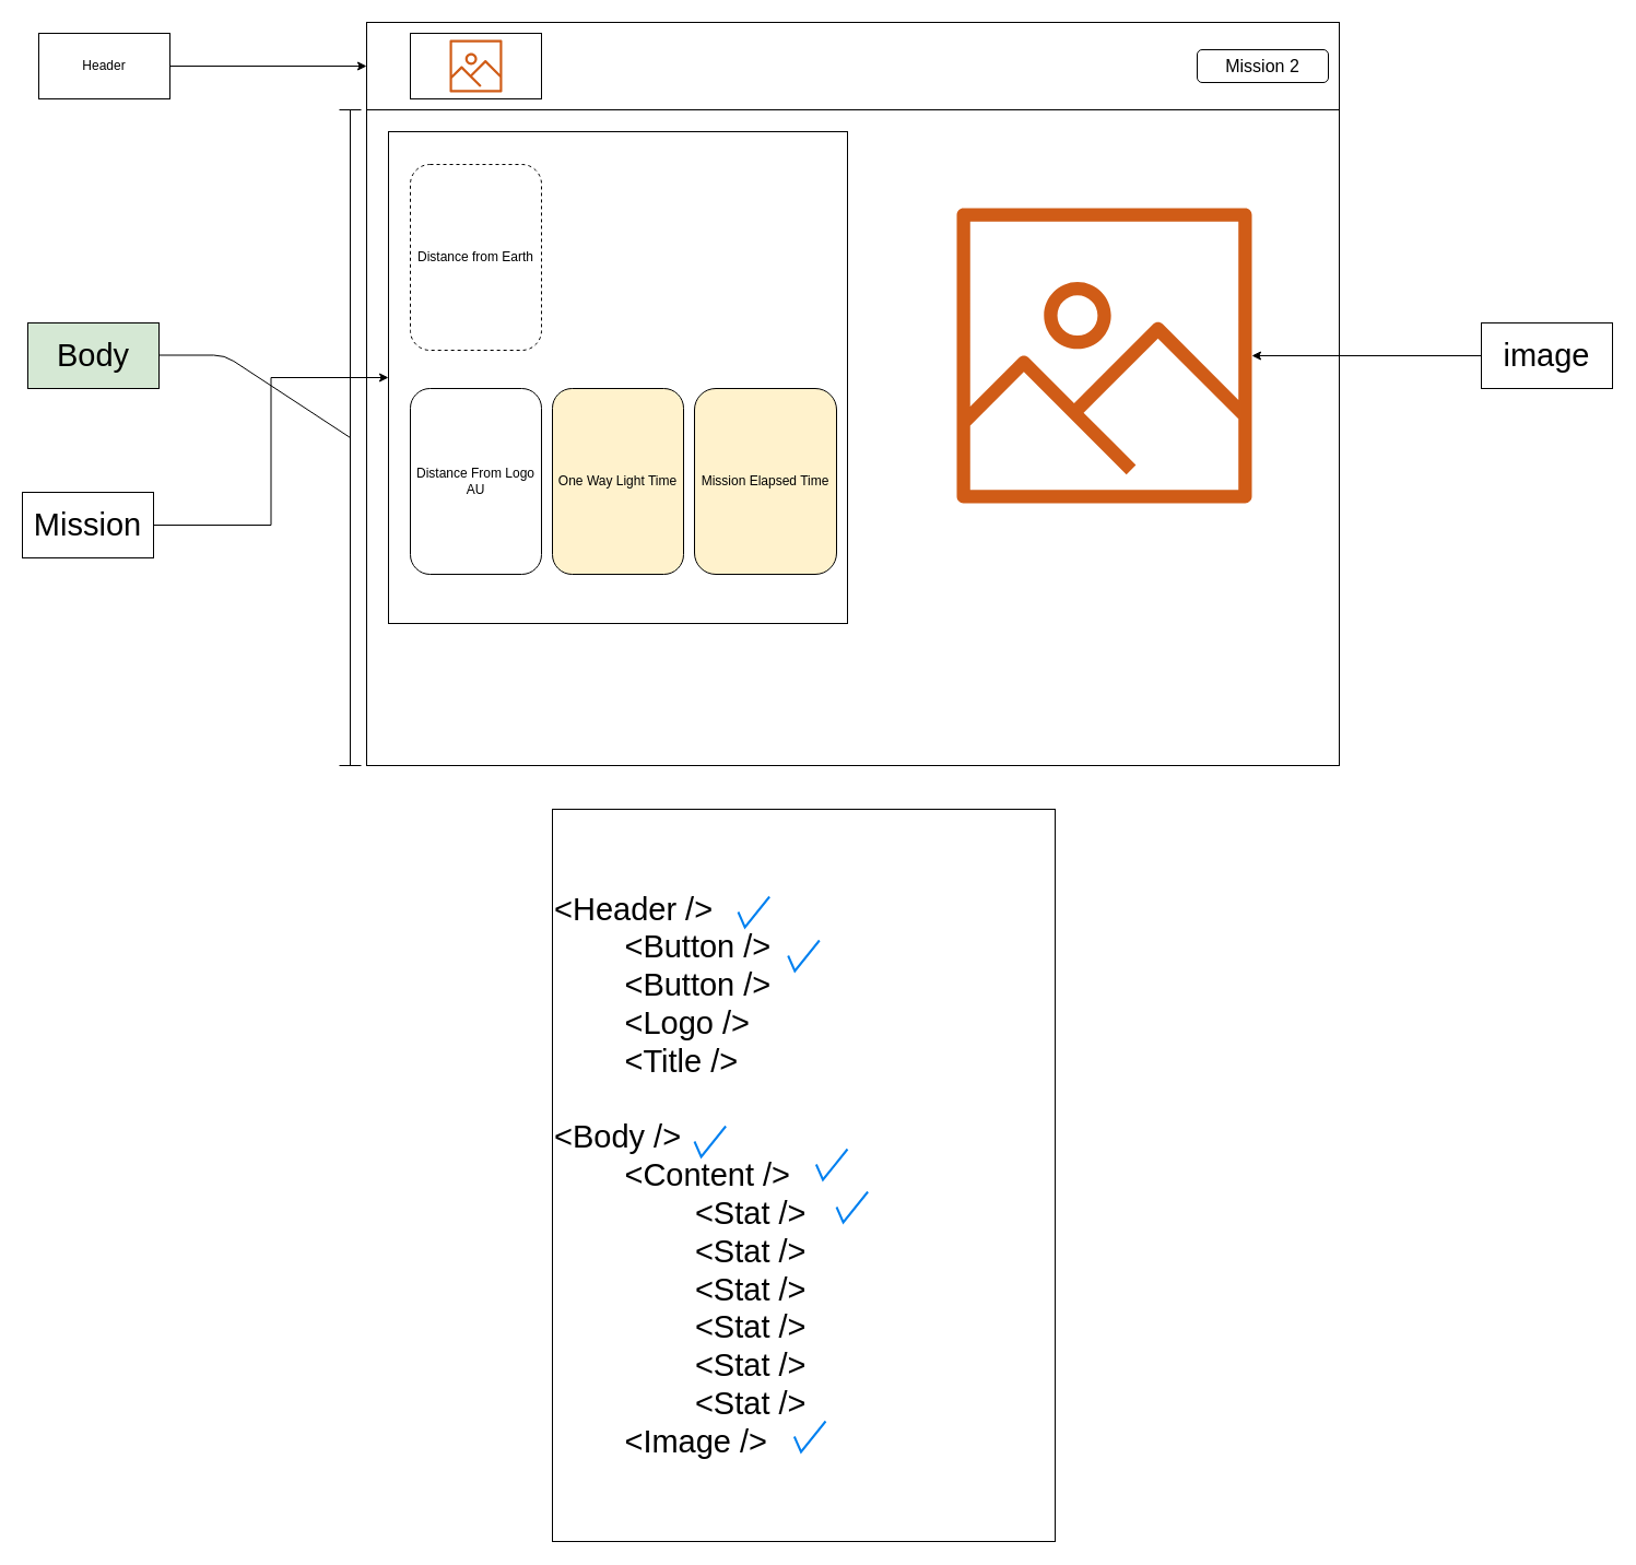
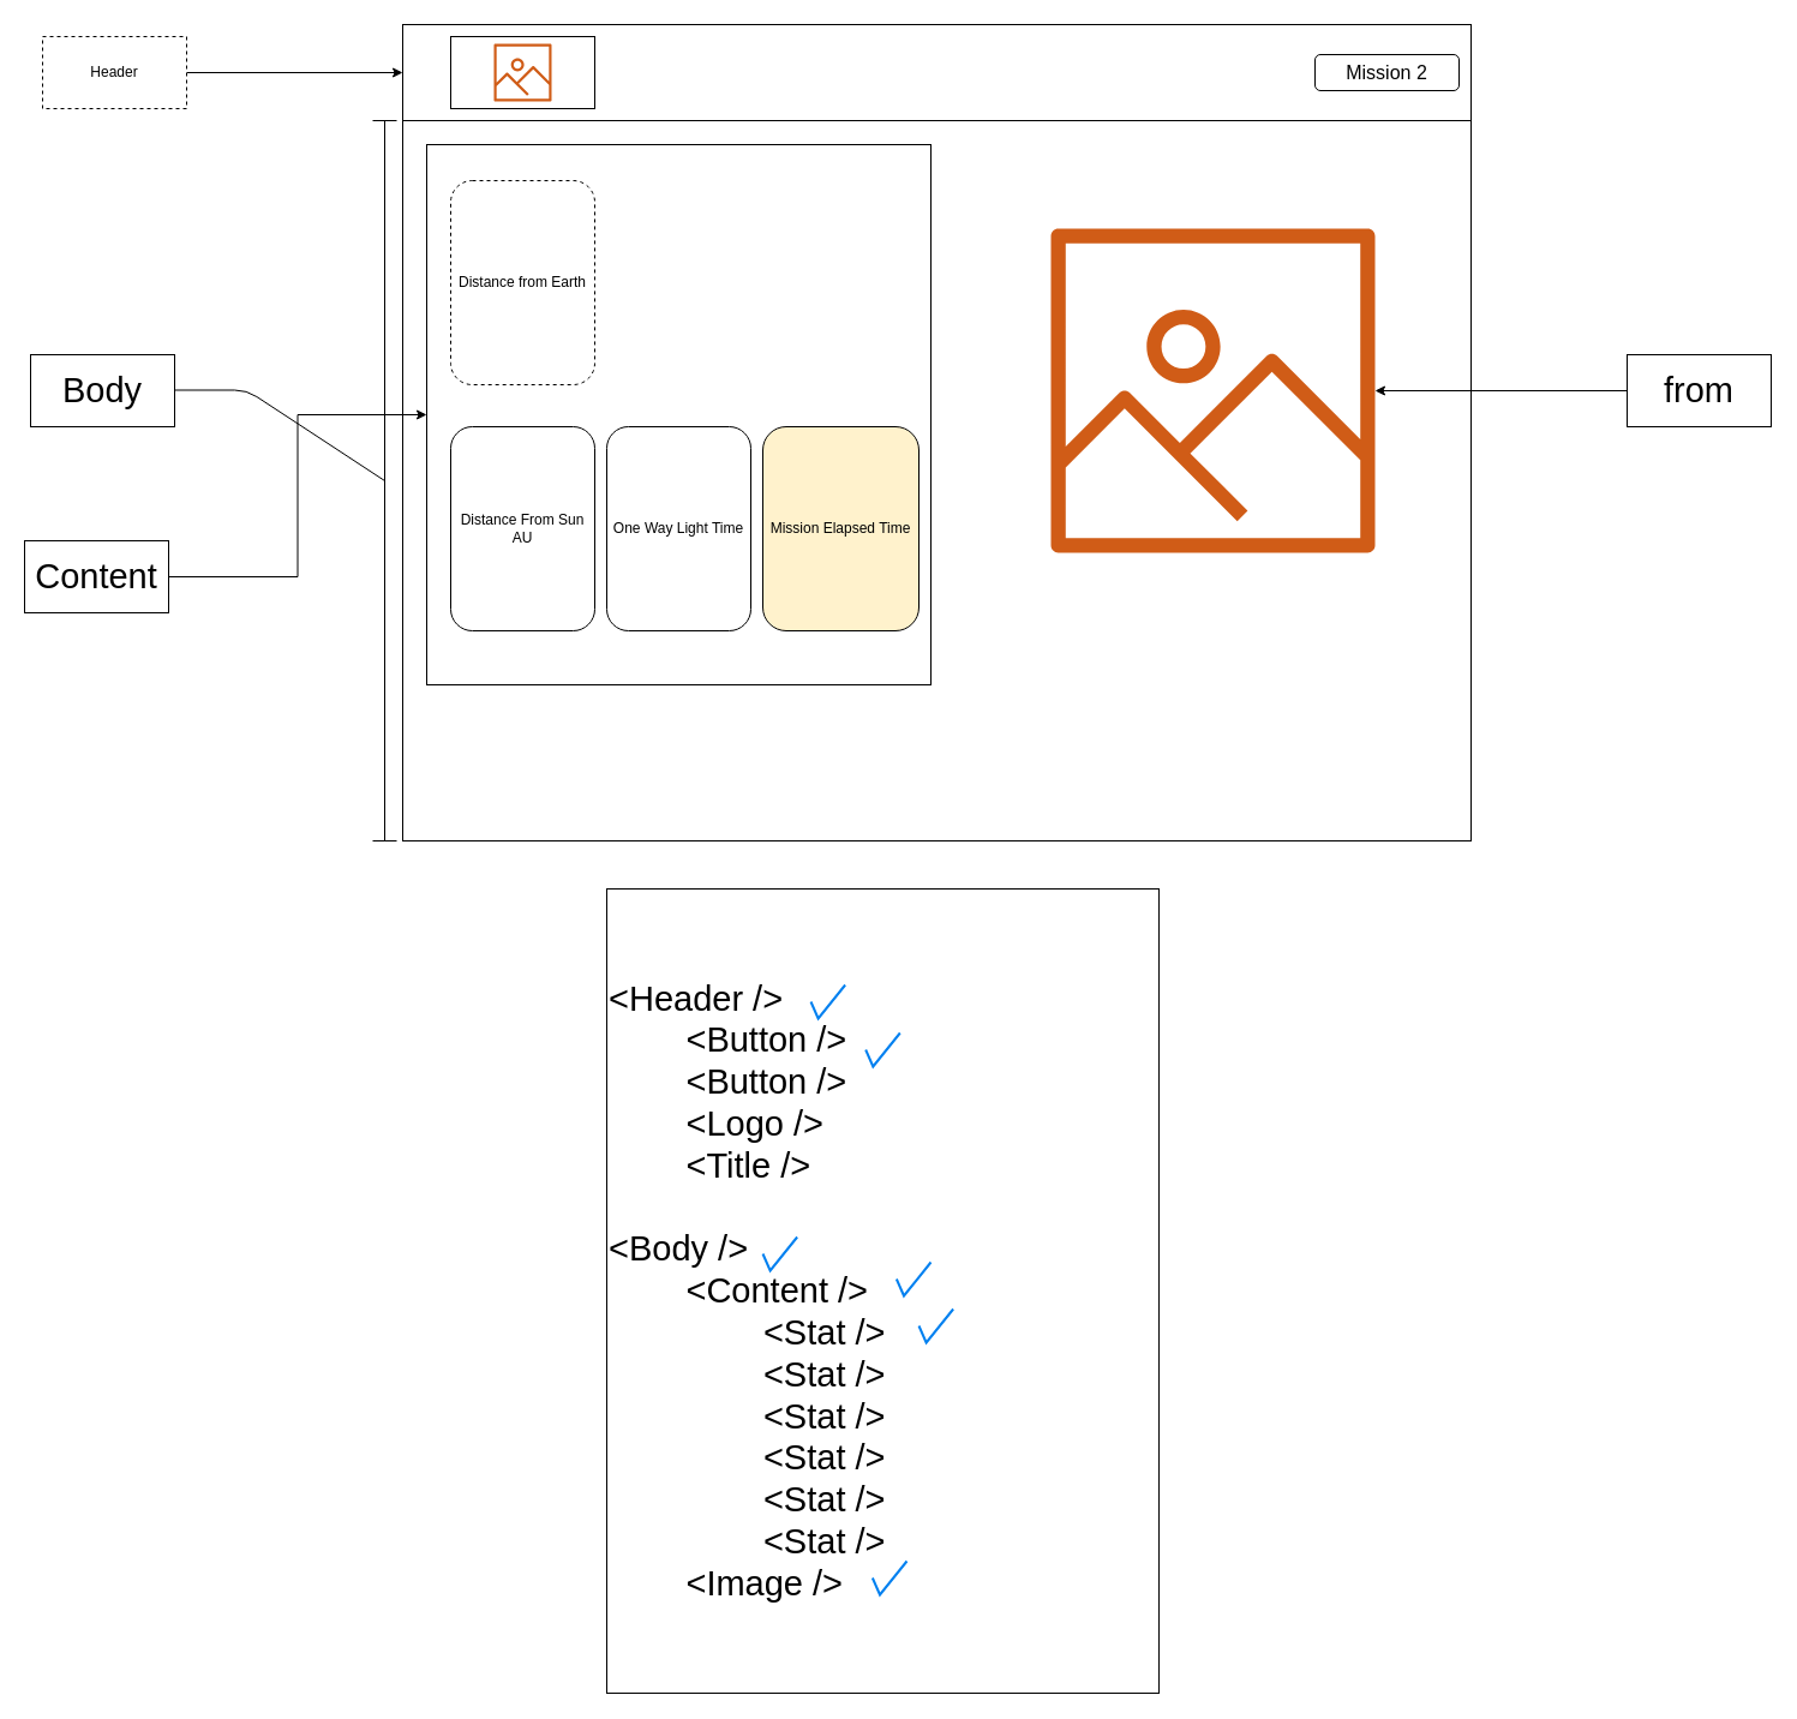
- <mxCell id="12" value="Header" style="rounded=0;whiteSpace=wrap;html=1;fontSize=12;" parent="1" vertex="1"><mxGeometry x="35" y="30" width="120" height="60" as="geometry" /></mxCell>
+ <mxCell id="12" value="Header" style="rounded=0;whiteSpace=wrap;html=1;fontSize=12;dashed=1;" parent="1" vertex="1"><mxGeometry x="35" y="30" width="120" height="60" as="geometry" /></mxCell>
- <mxCell id="13" value="Body" style="rounded=0;whiteSpace=wrap;html=1;fontSize=29;fillColor=#d5e8d4;" parent="1" vertex="1"><mxGeometry x="25" y="295" width="120" height="60" as="geometry" /></mxCell>
+ <mxCell id="13" value="Body" style="rounded=0;whiteSpace=wrap;html=1;fontSize=29;" parent="1" vertex="1"><mxGeometry x="25" y="295" width="120" height="60" as="geometry" /></mxCell>
- <mxCell id="19" value="image" style="rounded=0;whiteSpace=wrap;html=1;fontSize=29;" parent="1" vertex="1"><mxGeometry x="1355" y="295" width="120" height="60" as="geometry" /></mxCell>
+ <mxCell id="19" value="from" style="rounded=0;whiteSpace=wrap;html=1;fontSize=29;" parent="1" vertex="1"><mxGeometry x="1355" y="295" width="120" height="60" as="geometry" /></mxCell>
- <mxCell id="8" value="Distance From Logo AU" style="rounded=1;whiteSpace=wrap;html=1;fontSize=12;" parent="1" vertex="1"><mxGeometry x="375" y="355" width="120" height="170" as="geometry" /></mxCell>
+ <mxCell id="8" value="Distance From Sun AU" style="rounded=1;whiteSpace=wrap;html=1;fontSize=12;" parent="1" vertex="1"><mxGeometry x="375" y="355" width="120" height="170" as="geometry" /></mxCell>
- <mxCell id="9" value="One Way Light Time" style="rounded=1;whiteSpace=wrap;html=1;fontSize=12;fillColor=#fff2cc;" parent="1" vertex="1"><mxGeometry x="505" y="355" width="120" height="170" as="geometry" /></mxCell>
+ <mxCell id="9" value="One Way Light Time" style="rounded=1;whiteSpace=wrap;html=1;fontSize=12;" parent="1" vertex="1"><mxGeometry x="505" y="355" width="120" height="170" as="geometry" /></mxCell>
- <mxCell id="17" value="Mission" style="rounded=0;whiteSpace=wrap;html=1;fontSize=29;" parent="1" vertex="1"><mxGeometry x="20" y="450" width="120" height="60" as="geometry" /></mxCell>
+ <mxCell id="17" value="Content" style="rounded=0;whiteSpace=wrap;html=1;fontSize=29;" parent="1" vertex="1"><mxGeometry x="20" y="450" width="120" height="60" as="geometry" /></mxCell>
